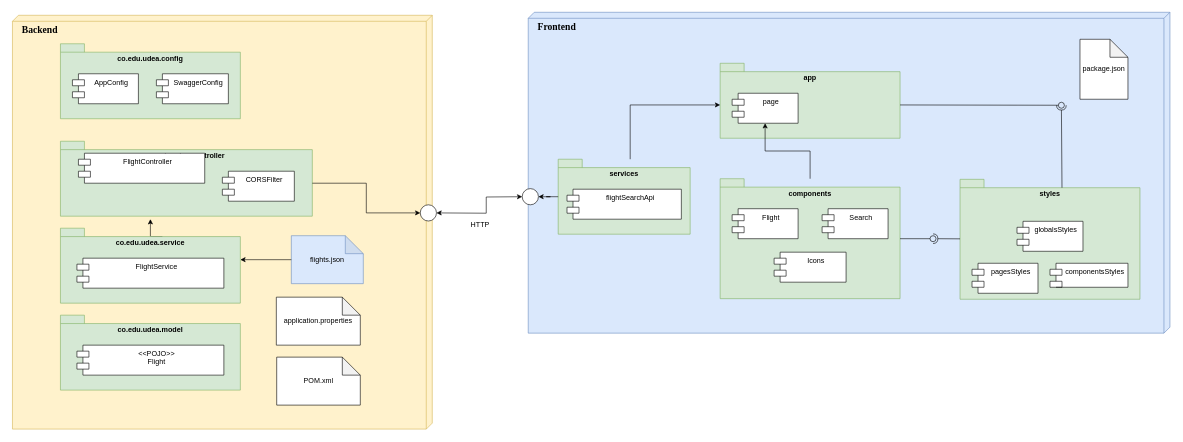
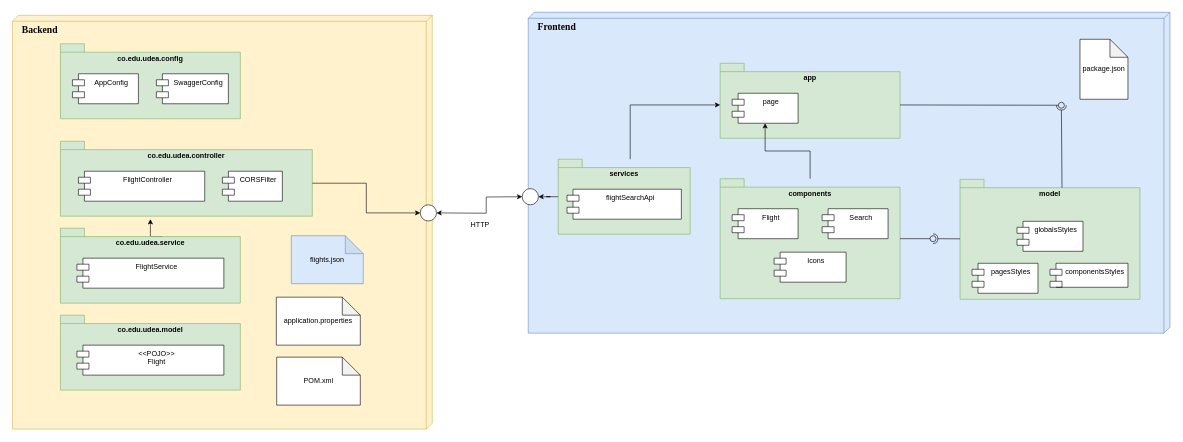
- <mxCell id="10" value="FlightController" style="shape=module;align=left;spacingLeft=20;align=center;verticalAlign=top;whiteSpace=wrap;html=1;" vertex="1" parent="8"><mxGeometry x="30" y="20" width="210.58" height="50" as="geometry" /></mxCell>
+ <mxCell id="10" value="FlightController" style="shape=module;align=left;spacingLeft=20;align=center;verticalAlign=top;whiteSpace=wrap;html=1;" vertex="1" parent="8"><mxGeometry x="30" y="50" width="210.58" height="50" as="geometry" /></mxCell>
- <mxCell id="11" value="CORSFilter" style="shape=module;align=left;spacingLeft=20;align=center;verticalAlign=top;whiteSpace=wrap;html=1;" vertex="1" parent="8"><mxGeometry x="270" y="50" width="120" height="50" as="geometry" /></mxCell>
+ <mxCell id="11" value="CORSFilter" style="shape=module;align=left;spacingLeft=20;align=center;verticalAlign=top;whiteSpace=wrap;html=1;" vertex="1" parent="8"><mxGeometry x="270" y="50" width="100" height="50" as="geometry" /></mxCell>
- <mxCell id="31" value="styles" style="shape=folder;fontStyle=1;spacingTop=10;tabWidth=40;tabHeight=14;tabPosition=left;html=1;whiteSpace=wrap;verticalAlign=top;fillColor=#d5e8d4;strokeColor=#82b366;" vertex="1" parent="30"><mxGeometry y="-20" width="300" height="200" as="geometry" /></mxCell>
+ <mxCell id="31" value="model" style="shape=folder;fontStyle=1;spacingTop=10;tabWidth=40;tabHeight=14;tabPosition=left;html=1;whiteSpace=wrap;verticalAlign=top;fillColor=#d5e8d4;strokeColor=#82b366;" vertex="1" parent="30"><mxGeometry y="-20" width="300" height="200" as="geometry" /></mxCell>
- <mxCell id="38" style="edgeStyle=orthogonalEdgeStyle;rounded=0;orthogonalLoop=1;jettySize=auto;html=1;" edge="1" parent="1" source="19" target="14"><mxGeometry relative="1" as="geometry"><mxPoint x="440" y="305" as="sourcePoint" /><mxPoint x="360" y="449.5" as="targetPoint" /><Array as="points"><mxPoint x="490" y="443" /><mxPoint x="490" y="443" /></Array></mxGeometry></mxCell>
